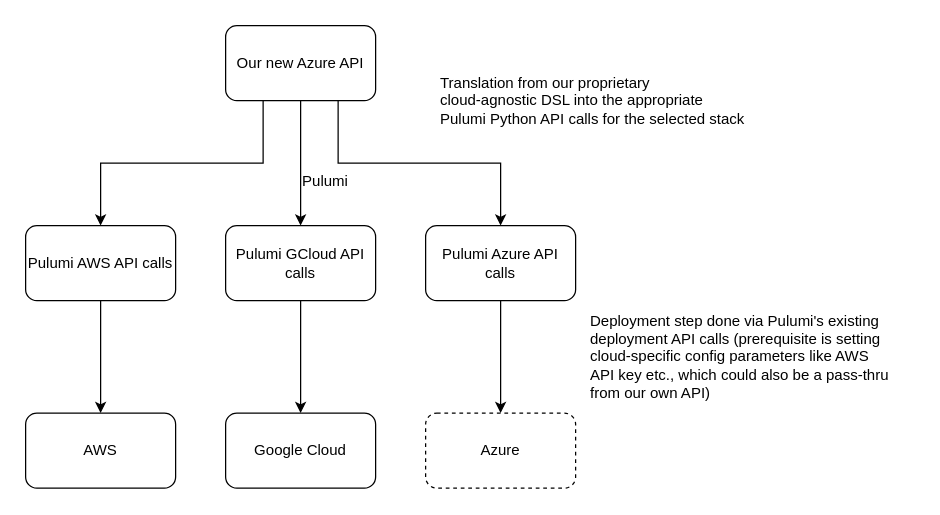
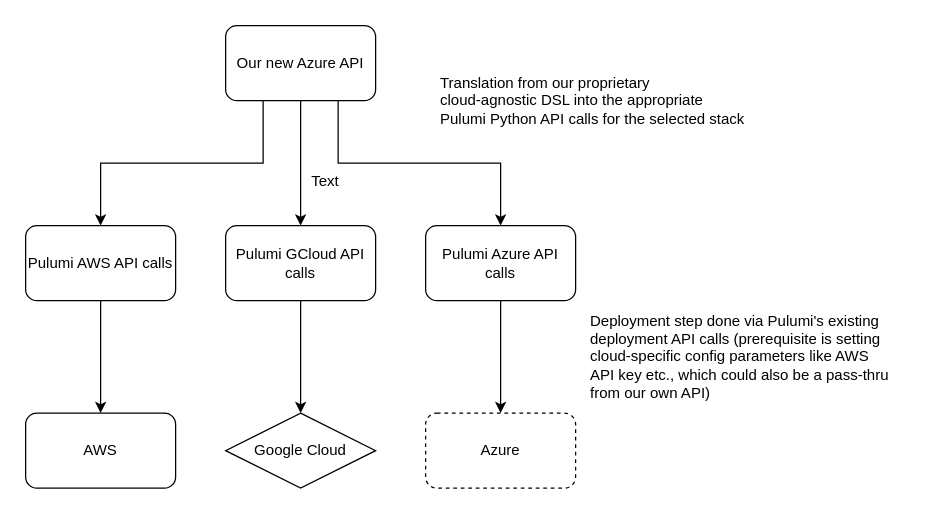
- <mxCell id="16" value="Pulumi" style="text;html=1;align=center;verticalAlign=middle;whiteSpace=wrap;rounded=0;" vertex="1" parent="1"><mxGeometry x="230" y="130" width="60" height="30" as="geometry" /></mxCell>
+ <mxCell id="16" value="Text" style="text;html=1;align=center;verticalAlign=middle;whiteSpace=wrap;rounded=0;" vertex="1" parent="1"><mxGeometry x="230" y="130" width="60" height="30" as="geometry" /></mxCell>
- <mxCell id="13" value="Google Cloud" style="rounded=1;whiteSpace=wrap;html=1;" vertex="1" parent="1"><mxGeometry x="180" y="330" width="120" height="60" as="geometry" /></mxCell>
+ <mxCell id="13" value="Google Cloud" style="rhombus;whiteSpace=wrap;html=1;" vertex="1" parent="1"><mxGeometry x="180" y="330" width="120" height="60" as="geometry" /></mxCell>
